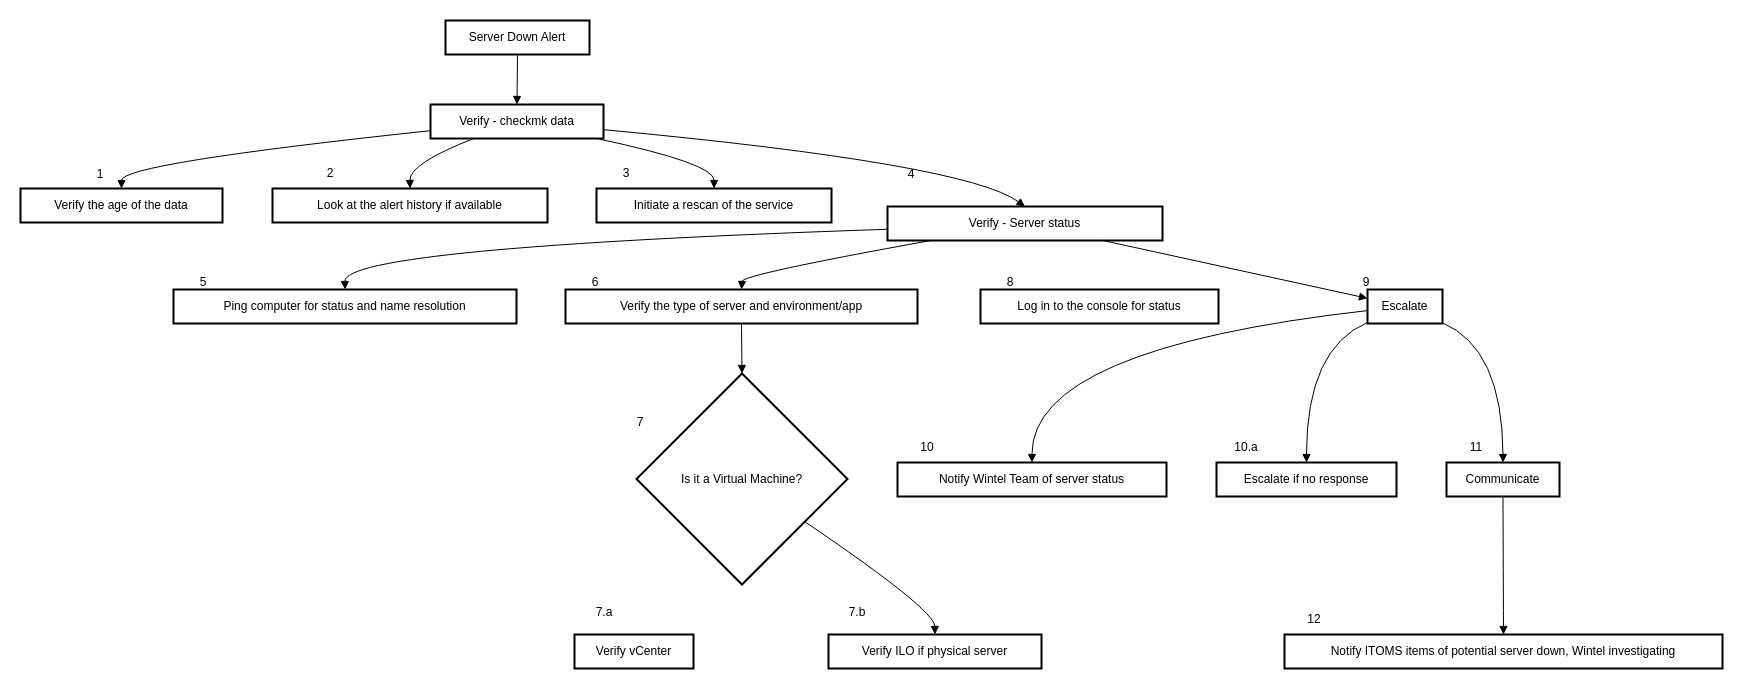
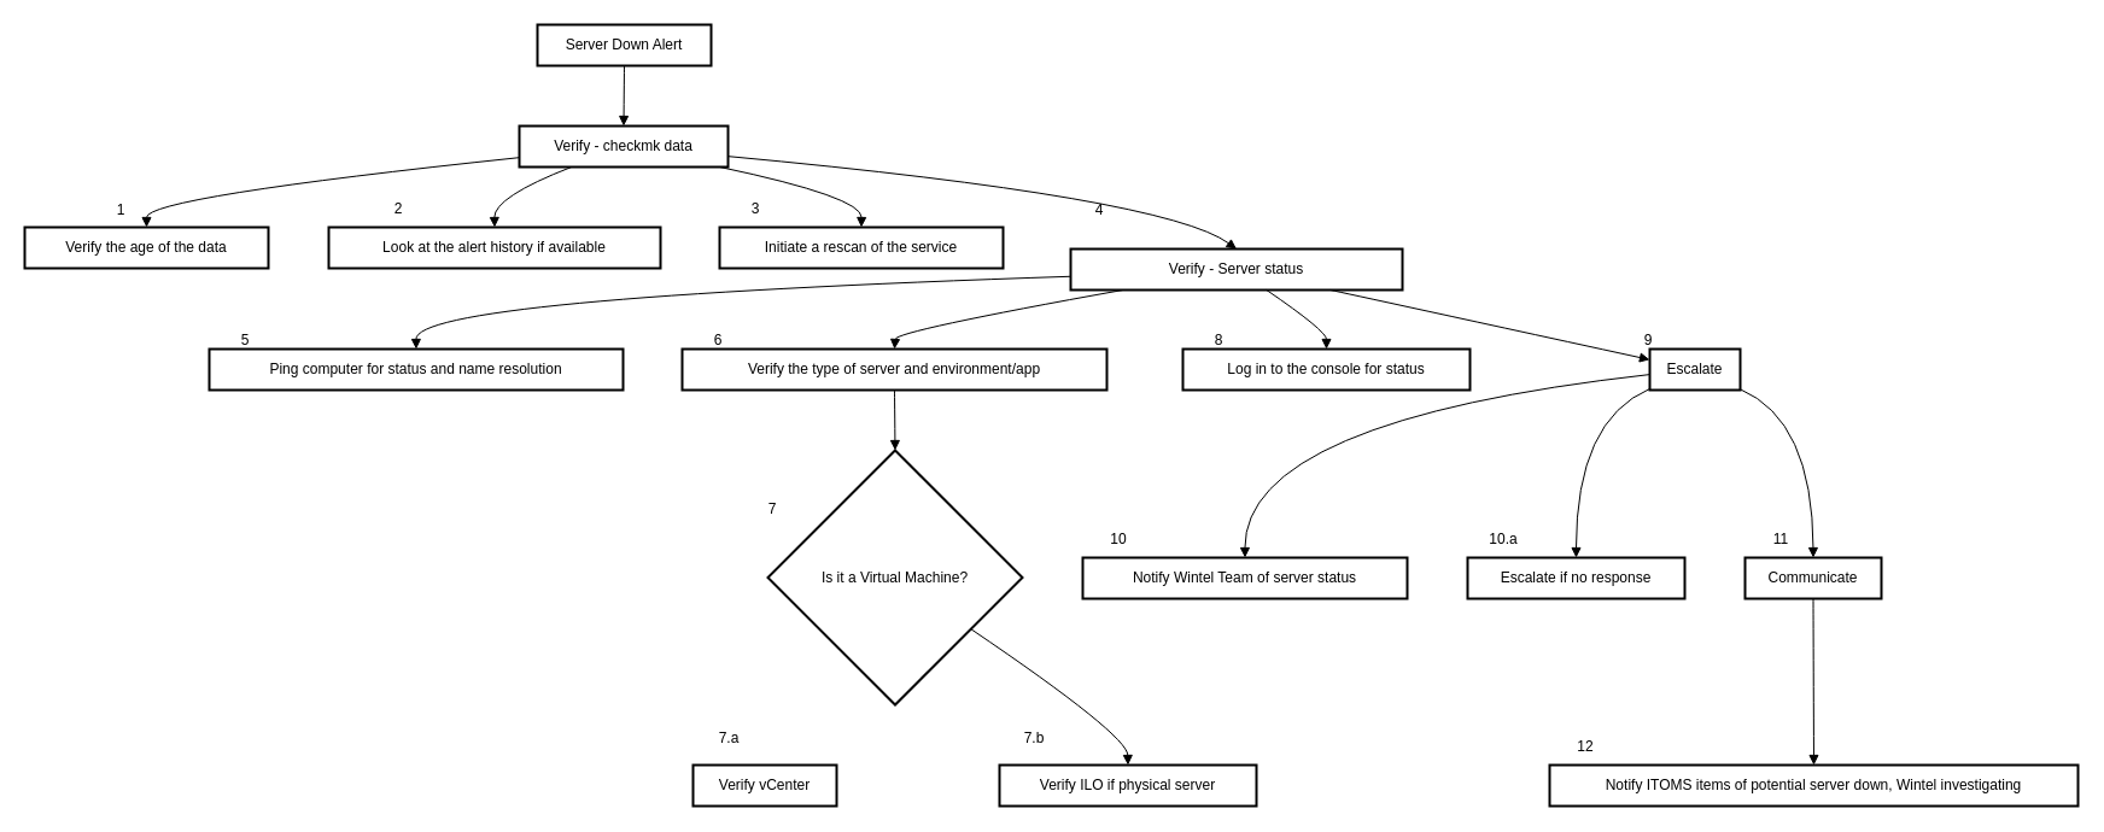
+ <mxCell id="28" value="" style="curved=1;startArrow=none;endArrow=block;entryX=0.5;entryY=0;rounded=0;" edge="1" parent="1" source="7" target="13"><mxGeometry relative="1" as="geometry"><Array as="points"><mxPoint x="1099" y="274" /></Array><mxPoint x="1025.61" y="267" as="sourcePoint" /></mxGeometry></mxCell>
